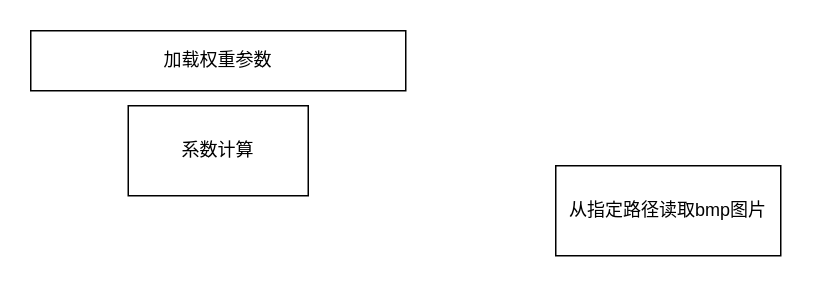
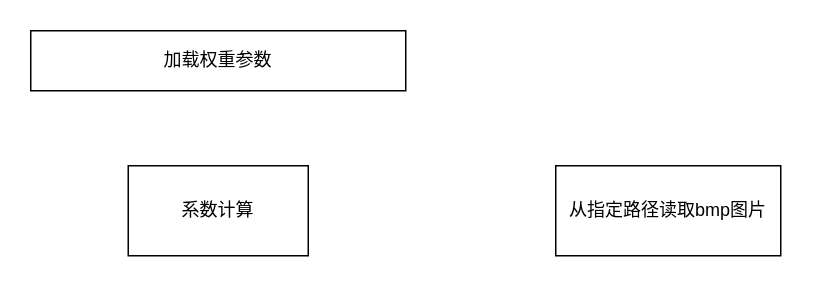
- <mxCell id="3" value="系数计算" style="whiteSpace=wrap;html=1;" vertex="1" parent="1"><mxGeometry x="85" y="70" width="120" height="60" as="geometry" /></mxCell>
+ <mxCell id="3" value="系数计算" style="whiteSpace=wrap;html=1;" vertex="1" parent="1"><mxGeometry x="85" y="110" width="120" height="60" as="geometry" /></mxCell>
